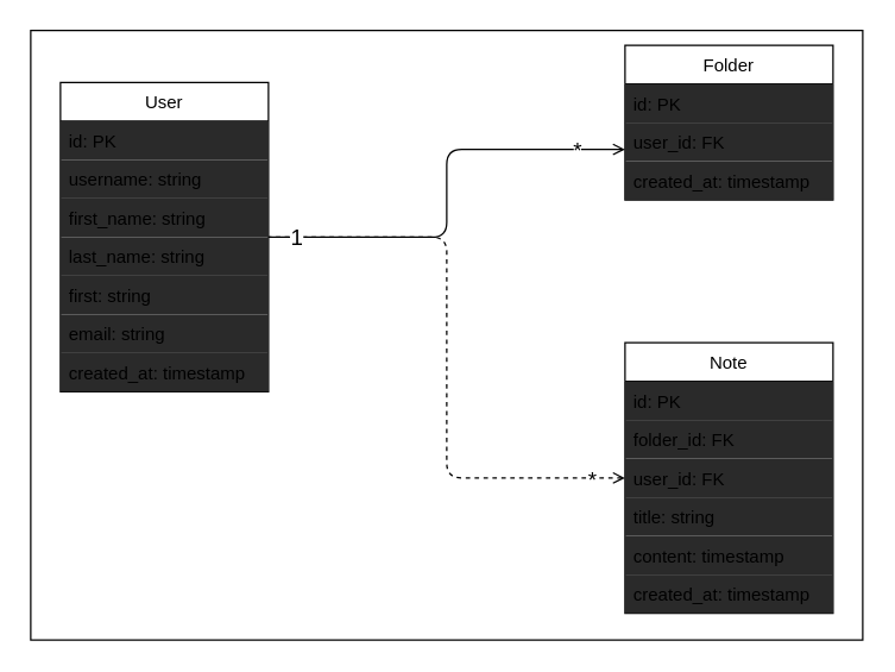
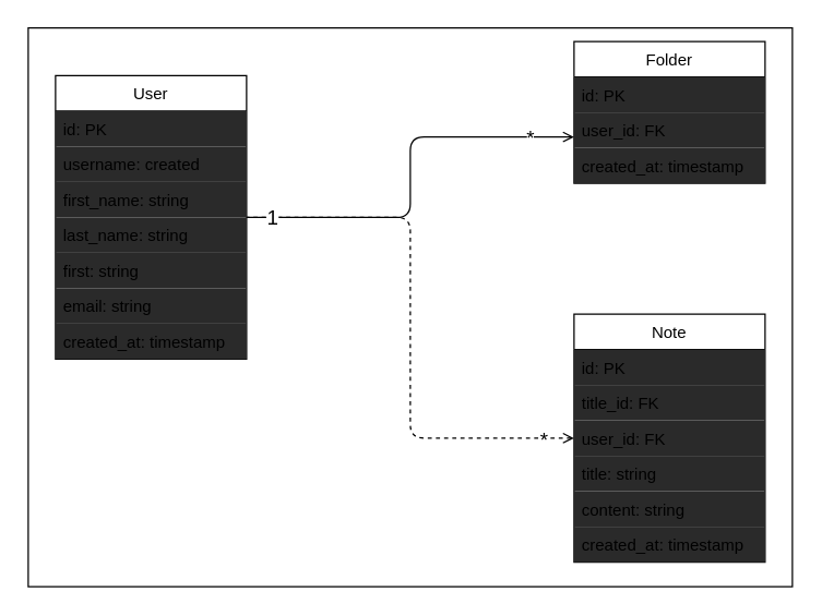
- <mxCell id="21" value="username: string" style="text;strokeColor=none;align=left;verticalAlign=top;spacingLeft=4;spacingRight=4;overflow=hidden;rotatable=0;points=[[0,0.5],[1,0.5]];portConstraint=eastwest;fillColor=#2a2a2a;" parent="19" vertex="1"><mxGeometry y="52" width="140" height="26" as="geometry" /></mxCell>
+ <mxCell id="21" value="username: created" style="text;strokeColor=none;align=left;verticalAlign=top;spacingLeft=4;spacingRight=4;overflow=hidden;rotatable=0;points=[[0,0.5],[1,0.5]];portConstraint=eastwest;fillColor=#2a2a2a;" parent="19" vertex="1"><mxGeometry y="52" width="140" height="26" as="geometry" /></mxCell>
- <mxCell id="7" value="folder_id: FK" style="text;strokeColor=none;align=left;verticalAlign=top;spacingLeft=4;spacingRight=4;overflow=hidden;rotatable=0;points=[[0,0.5],[1,0.5]];portConstraint=eastwest;fillColor=#2a2a2a;" parent="5" vertex="1"><mxGeometry y="52" width="140" height="26" as="geometry" /></mxCell>
+ <mxCell id="7" value="title_id: FK" style="text;strokeColor=none;align=left;verticalAlign=top;spacingLeft=4;spacingRight=4;overflow=hidden;rotatable=0;points=[[0,0.5],[1,0.5]];portConstraint=eastwest;fillColor=#2a2a2a;" parent="5" vertex="1"><mxGeometry y="52" width="140" height="26" as="geometry" /></mxCell>
- <mxCell id="10" value="content: timestamp" style="text;strokeColor=none;align=left;verticalAlign=top;spacingLeft=4;spacingRight=4;overflow=hidden;rotatable=0;points=[[0,0.5],[1,0.5]];portConstraint=eastwest;fillColor=#2a2a2a;" parent="5" vertex="1"><mxGeometry y="130" width="140" height="26" as="geometry" /></mxCell>
+ <mxCell id="10" value="content: string" style="text;strokeColor=none;align=left;verticalAlign=top;spacingLeft=4;spacingRight=4;overflow=hidden;rotatable=0;points=[[0,0.5],[1,0.5]];portConstraint=eastwest;fillColor=#2a2a2a;" parent="5" vertex="1"><mxGeometry y="130" width="140" height="26" as="geometry" /></mxCell>
